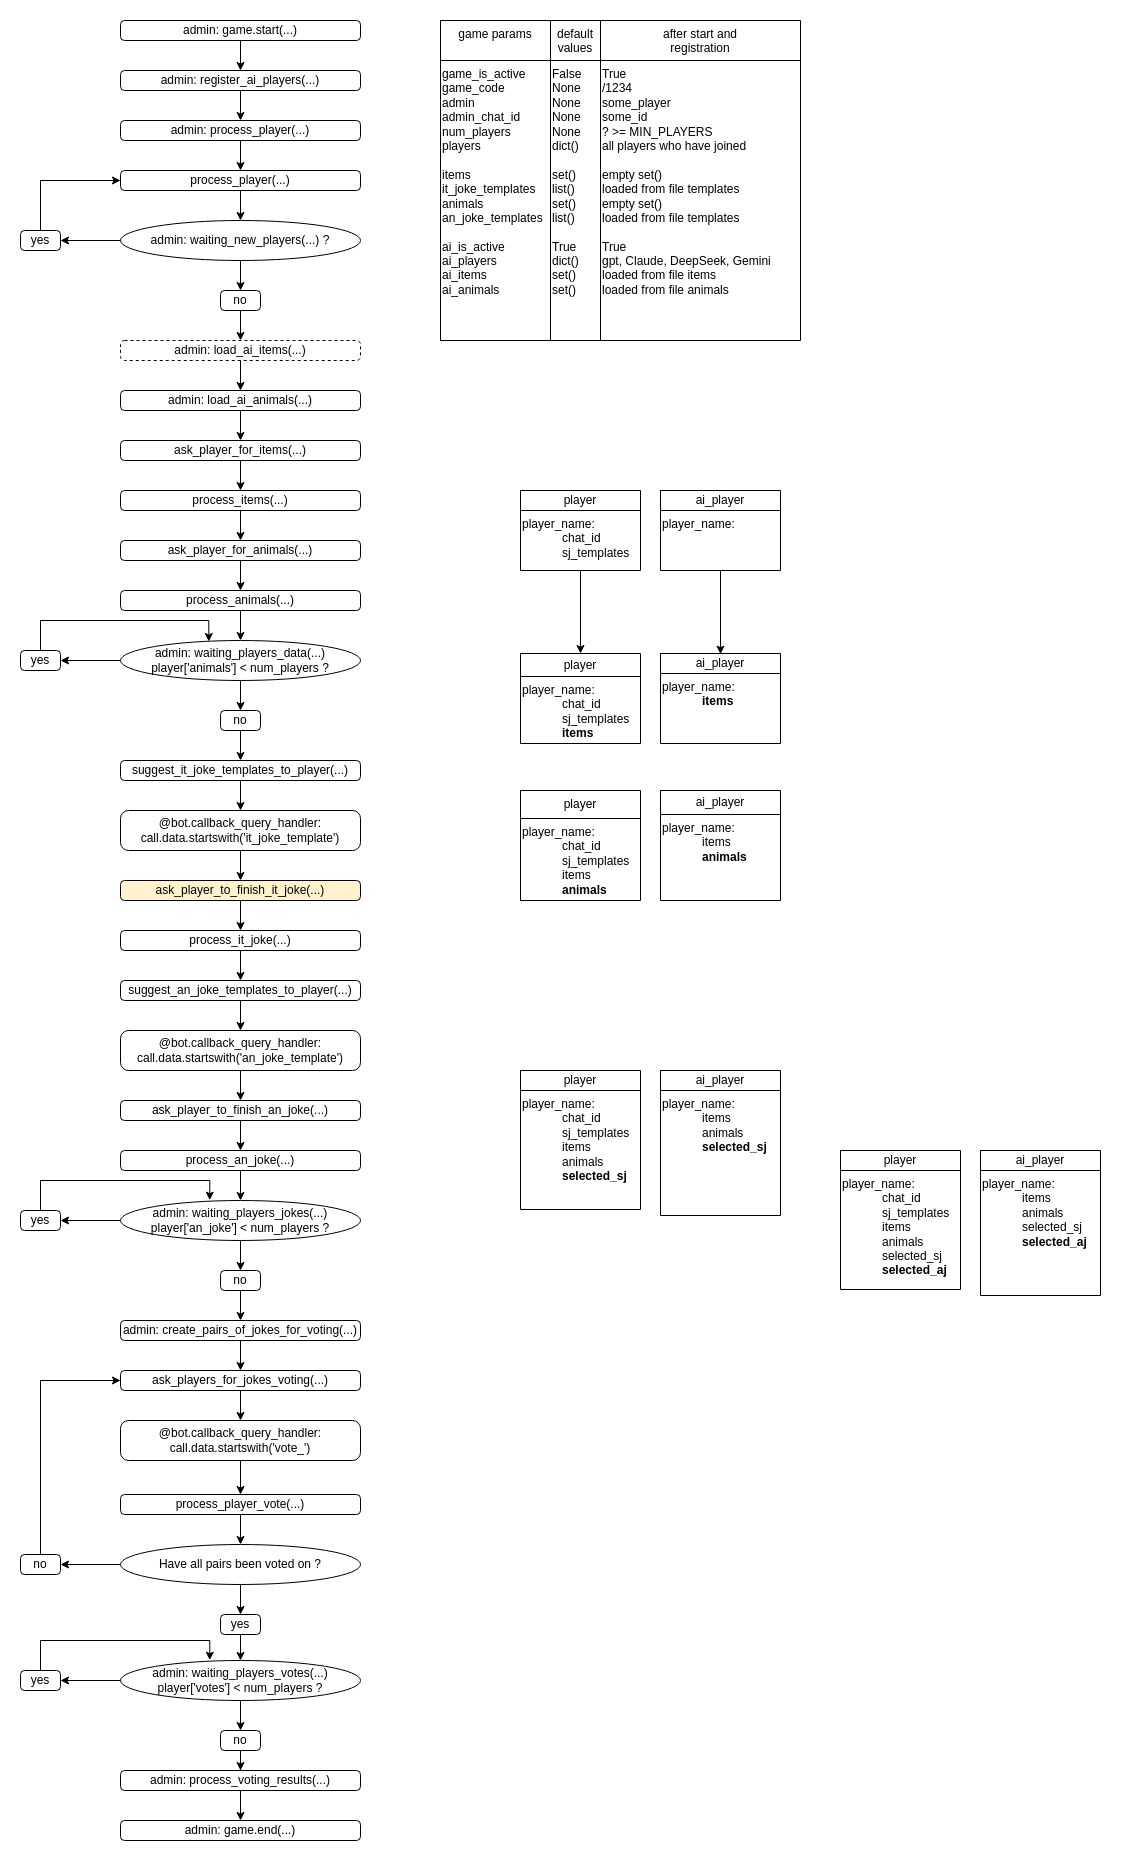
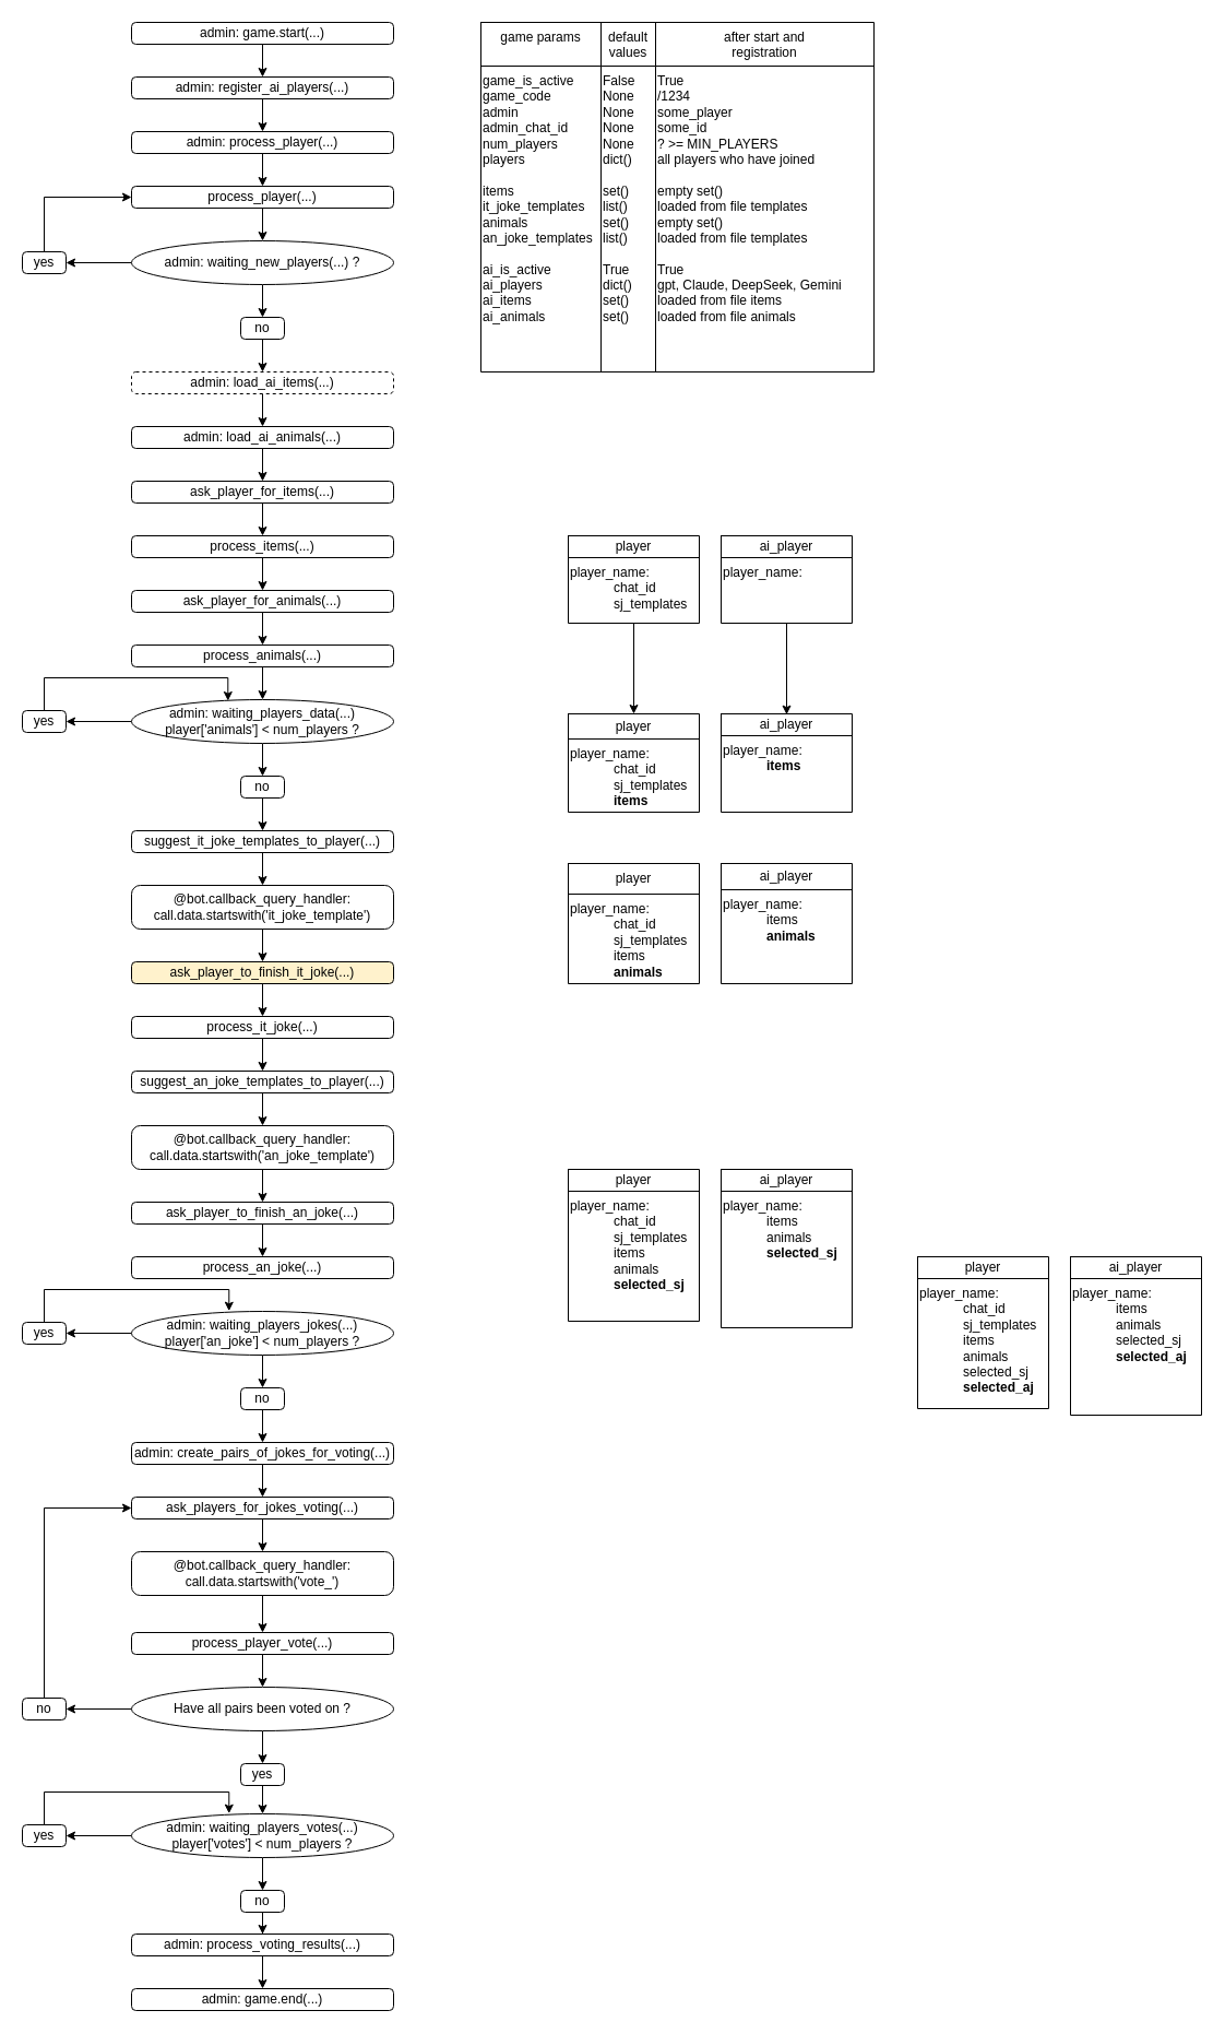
- <mxCell id="112" style="edgeStyle=orthogonalEdgeStyle;rounded=0;orthogonalLoop=1;jettySize=auto;html=1;entryX=0.5;entryY=0;entryDx=0;entryDy=0;" parent="1" source="113" target="116" edge="1"><mxGeometry relative="1" as="geometry" /></mxCell>
